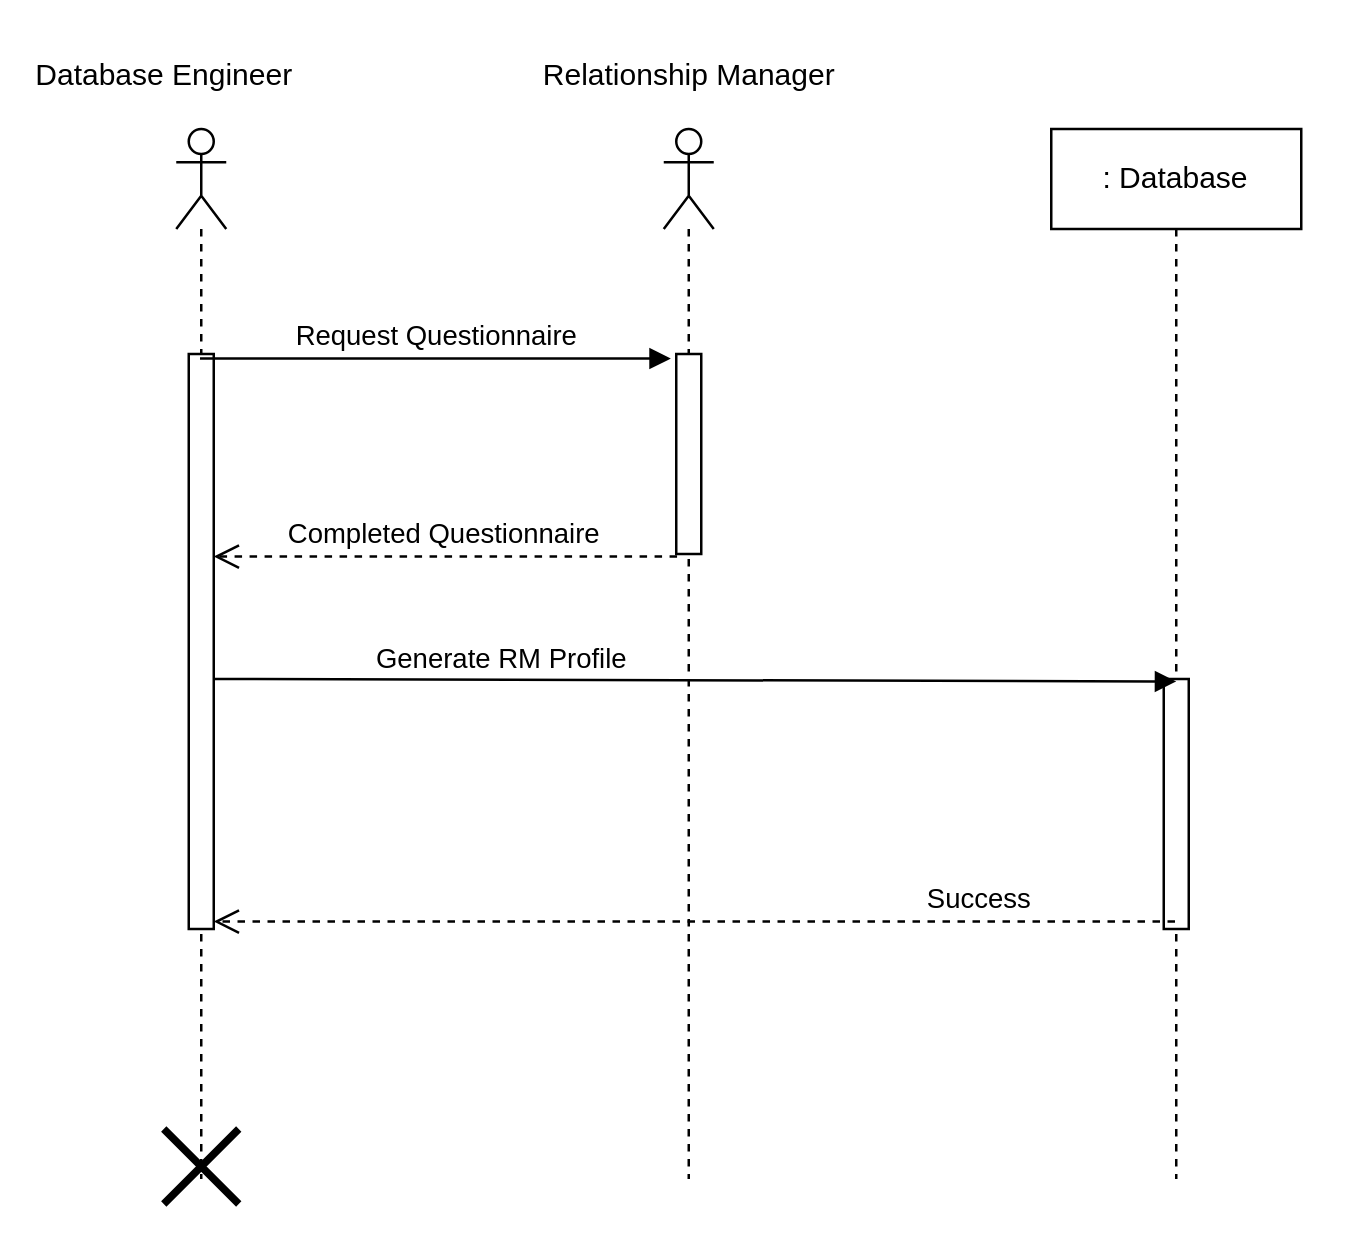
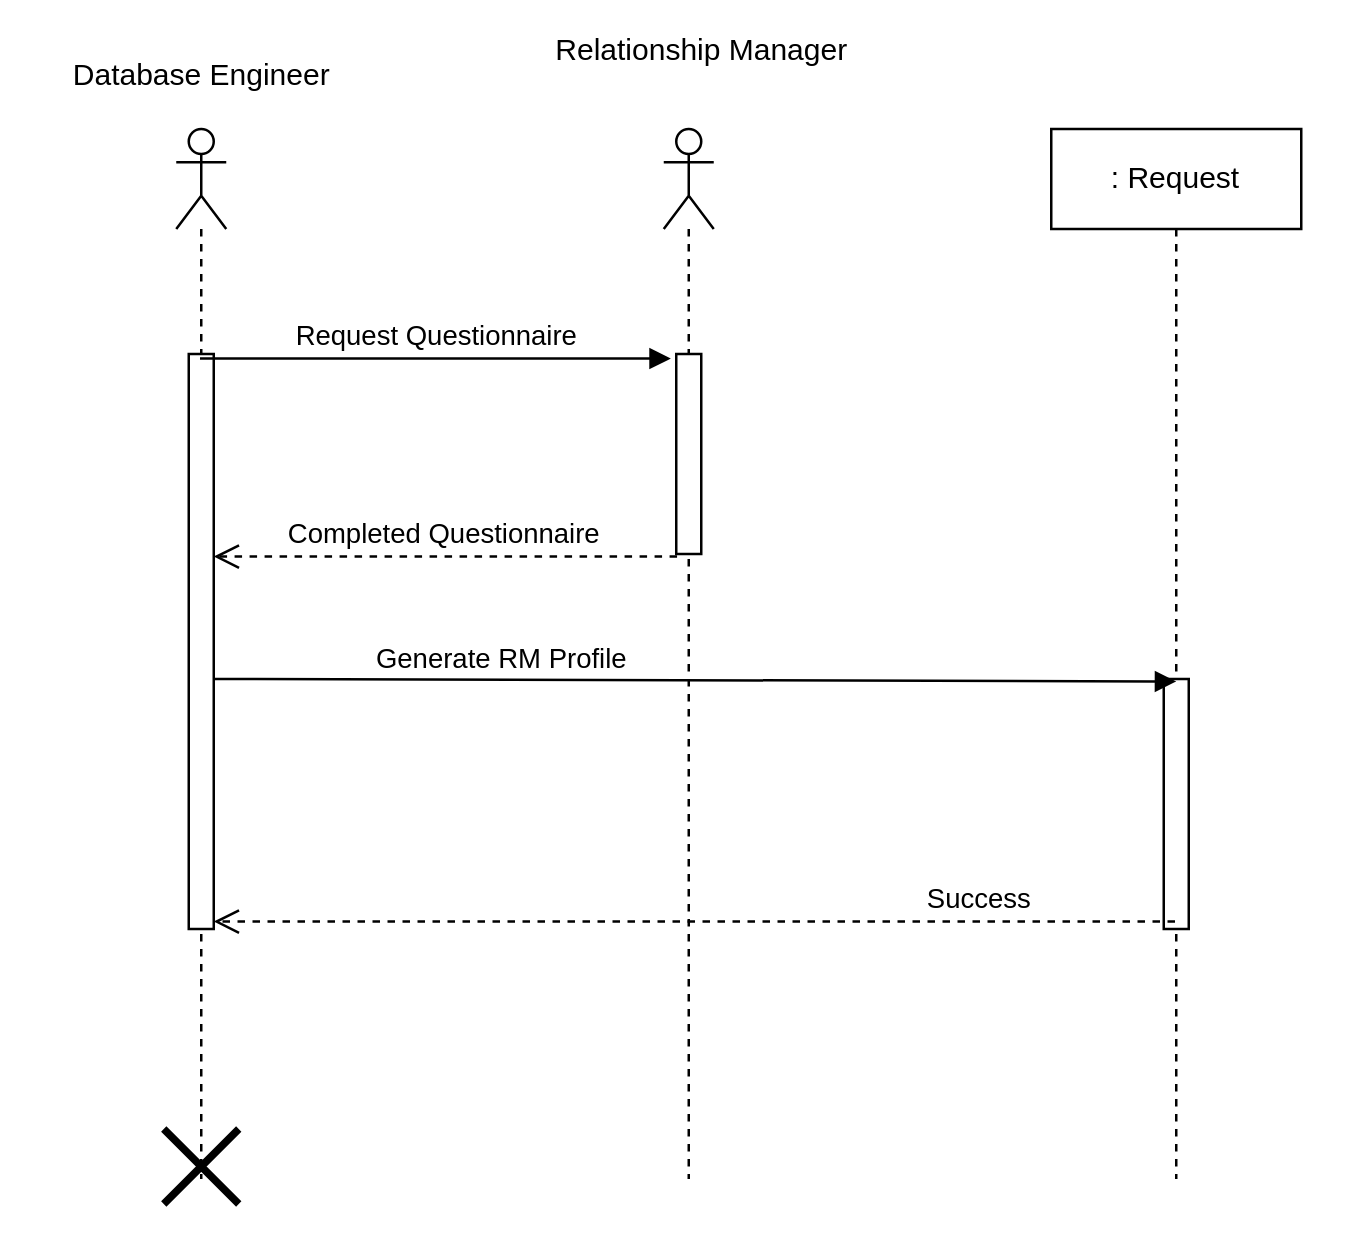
- <mxCell id="4" value="Database Engineer" style="text;html=1;align=center;verticalAlign=middle;resizable=0;points=[];autosize=1;" vertex="1" parent="1"><mxGeometry x="5" y="20" width="120" height="20" as="geometry" /></mxCell>
+ <mxCell id="4" value="Database Engineer" style="text;html=1;align=center;verticalAlign=middle;resizable=0;points=[];autosize=1;" vertex="1" parent="1"><mxGeometry x="20" y="20" width="120" height="20" as="geometry" /></mxCell>
- <mxCell id="7" value="Relationship Manager" style="text;html=1;align=center;verticalAlign=middle;resizable=0;points=[];autosize=1;" vertex="1" parent="1"><mxGeometry x="210" y="20" width="130" height="20" as="geometry" /></mxCell>
+ <mxCell id="7" value="Relationship Manager" style="text;html=1;align=center;verticalAlign=middle;resizable=0;points=[];autosize=1;" vertex="1" parent="1"><mxGeometry x="215" y="10" width="130" height="20" as="geometry" /></mxCell>
- <mxCell id="8" value=": Database" style="shape=umlLifeline;perimeter=lifelinePerimeter;whiteSpace=wrap;html=1;container=1;collapsible=0;recursiveResize=0;outlineConnect=0;" vertex="1" parent="1"><mxGeometry x="420" y="51" width="100" height="420" as="geometry" /></mxCell>
+ <mxCell id="8" value=": Request" style="shape=umlLifeline;perimeter=lifelinePerimeter;whiteSpace=wrap;html=1;container=1;collapsible=0;recursiveResize=0;outlineConnect=0;" vertex="1" parent="1"><mxGeometry x="420" y="51" width="100" height="420" as="geometry" /></mxCell>
